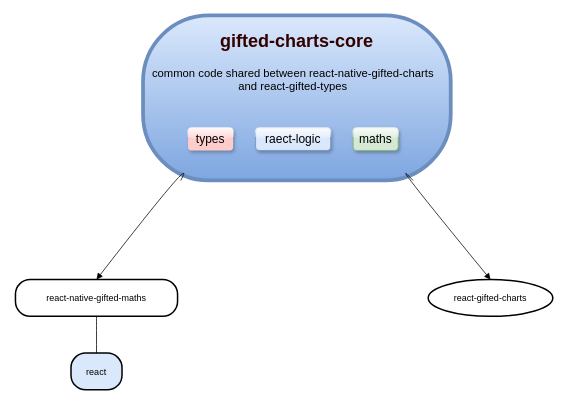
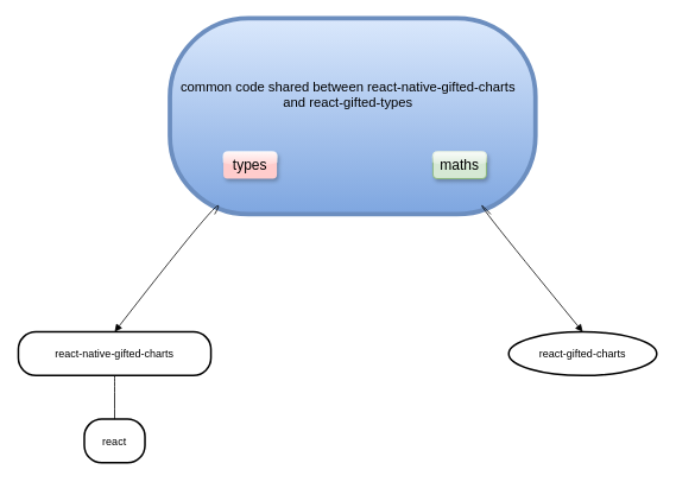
- <mxCell id="13" value="&lt;span style=&quot;text-wrap-mode: nowrap;&quot;&gt;gifted-charts-core&lt;/span&gt;" style="text;html=1;align=center;verticalAlign=middle;whiteSpace=wrap;rounded=1;glass=1;shadow=1;fillColor=none;strokeColor=none;fontStyle=1;fontSize=24;textShadow=0;fontColor=#330000;" vertex="1" parent="1"><mxGeometry x="275" y="40" width="240" height="30" as="geometry" /></mxCell>
- <mxCell id="10" value="&lt;span style=&quot;font-size: 16px;&quot;&gt;raect-logic&lt;/span&gt;" style="text;html=1;align=center;verticalAlign=middle;whiteSpace=wrap;rounded=1;fillColor=#dae8fc;strokeColor=#6c8ebf;glass=1;shadow=1;" vertex="1" parent="1"><mxGeometry x="340" y="170" width="100" height="30" as="geometry" /></mxCell>
- <mxCell id="11" value="&lt;font style=&quot;font-size: 16px;&quot;&gt;maths&lt;/font&gt;" style="text;html=1;align=center;verticalAlign=middle;whiteSpace=wrap;rounded=1;fillColor=#d5e8d4;strokeColor=#82b366;glass=1;shadow=1;" vertex="1" parent="1"><mxGeometry x="470" y="170" width="60" height="30" as="geometry" /></mxCell>
+ <mxCell id="11" value="&lt;font style=&quot;font-size: 16px;&quot;&gt;maths&lt;/font&gt;" style="text;html=1;align=center;verticalAlign=middle;whiteSpace=wrap;rounded=1;fillColor=#d5e8d4;strokeColor=#82b366;glass=1;shadow=1;" vertex="1" parent="1"><mxGeometry x="485" y="170" width="60" height="30" as="geometry" /></mxCell>
- <mxCell id="3" value="react-native-gifted-maths" style="rounded=1;arcSize=40;strokeWidth=2" parent="1" vertex="1"><mxGeometry x="20" y="372" width="216" height="49" as="geometry" /></mxCell>
+ <mxCell id="3" value="react-native-gifted-charts" style="rounded=1;arcSize=40;strokeWidth=2" parent="1" vertex="1"><mxGeometry x="20" y="372" width="216" height="49" as="geometry" /></mxCell>
- <mxCell id="5" value="react" style="rounded=1;arcSize=40;strokeWidth=2;fillColor=#dae8fc;" parent="1" vertex="1"><mxGeometry x="94" y="470" width="68" height="49" as="geometry" /></mxCell>
+ <mxCell id="5" value="react" style="rounded=1;arcSize=40;strokeWidth=2" parent="1" vertex="1"><mxGeometry x="94" y="470" width="68" height="49" as="geometry" /></mxCell>
